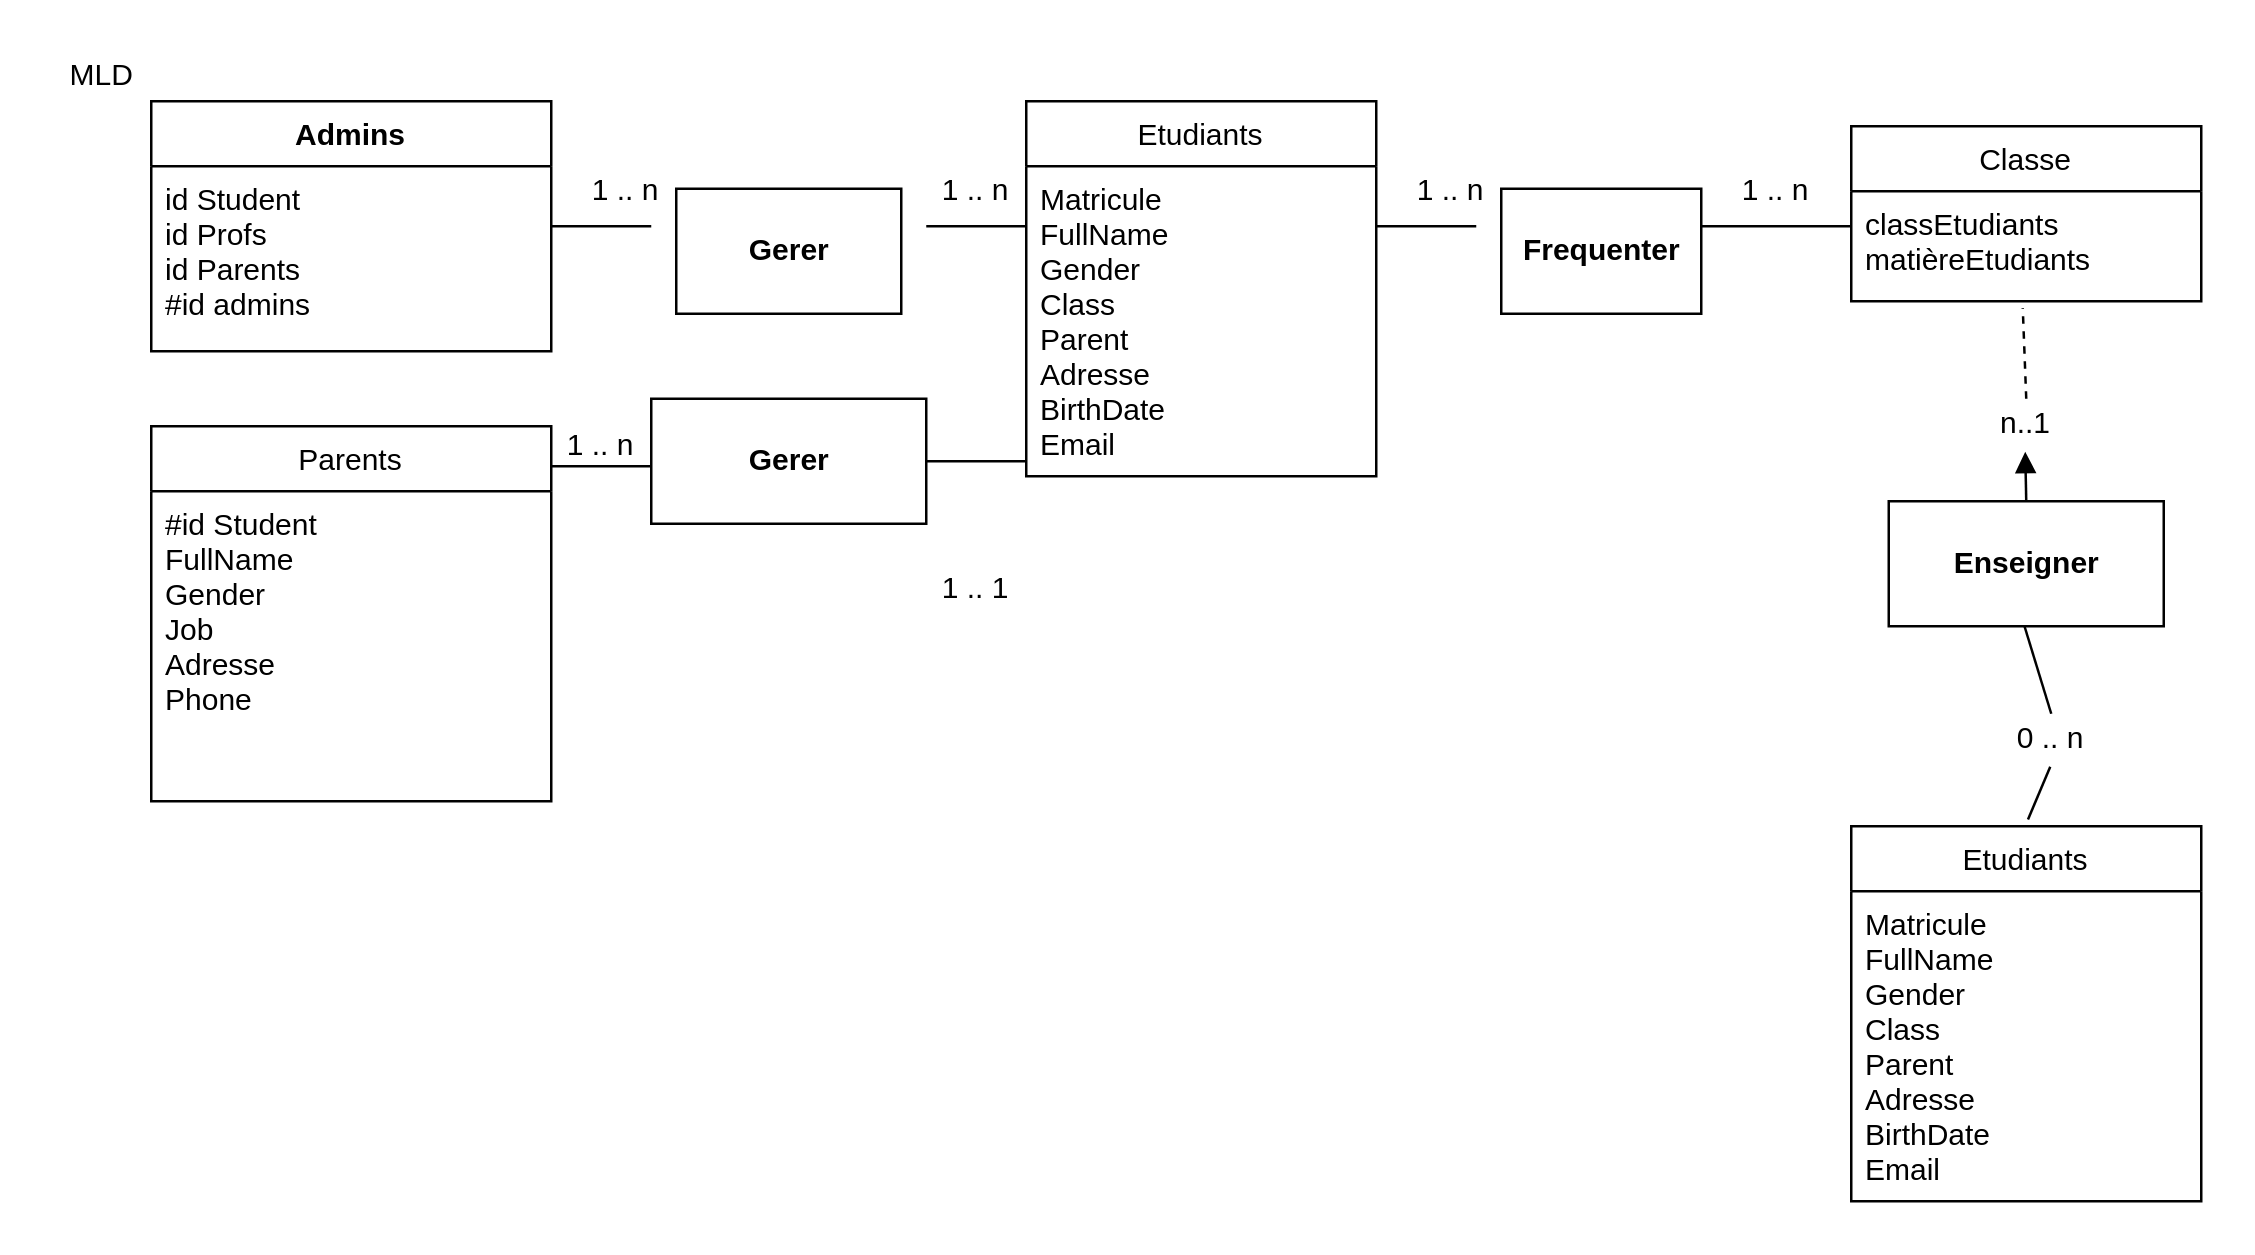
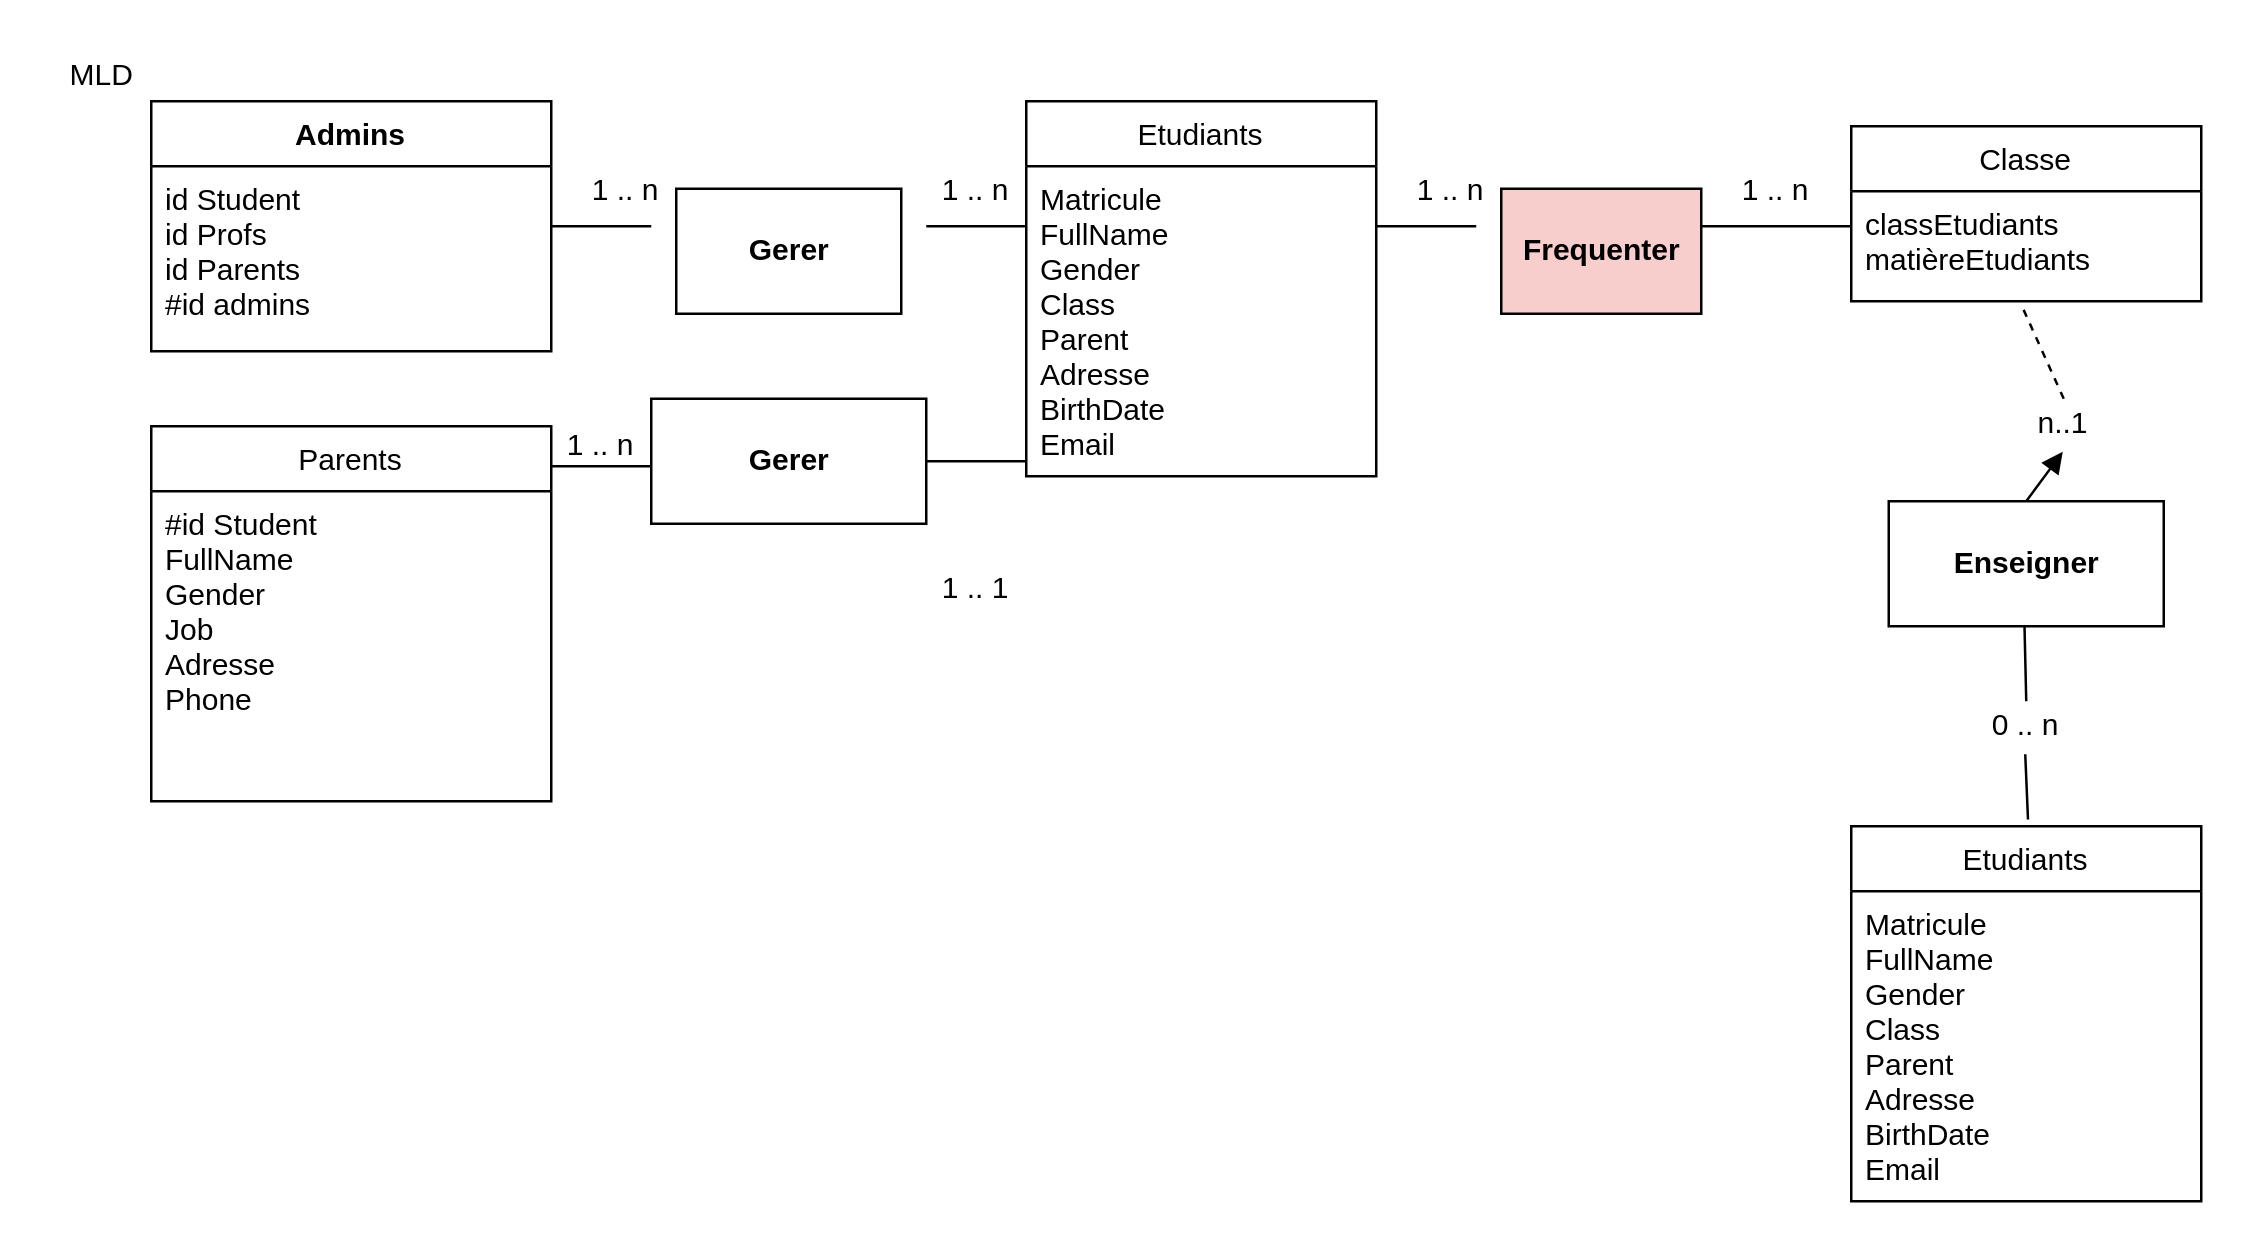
- <mxCell id="14" value="&lt;b&gt;Frequenter&lt;/b&gt;" style="html=1;" vertex="1" parent="1"><mxGeometry x="600" y="75" width="80" height="50" as="geometry" /></mxCell>
+ <mxCell id="14" value="&lt;b&gt;Frequenter&lt;/b&gt;" style="html=1;fillColor=#f8cecc;" vertex="1" parent="1"><mxGeometry x="600" y="75" width="80" height="50" as="geometry" /></mxCell>
- <mxCell id="28" value="n..1" style="text;html=1;strokeColor=none;fillColor=none;align=center;verticalAlign=middle;whiteSpace=wrap;rounded=0;" vertex="1" parent="1"><mxGeometry x="790" y="159" width="40" height="20" as="geometry" /></mxCell>
+ <mxCell id="28" value="n..1" style="text;html=1;strokeColor=none;fillColor=none;align=center;verticalAlign=middle;whiteSpace=wrap;rounded=0;" vertex="1" parent="1"><mxGeometry x="805" y="159" width="40" height="20" as="geometry" /></mxCell>
- <mxCell id="31" value="0 .. n" style="text;html=1;strokeColor=none;fillColor=none;align=center;verticalAlign=middle;whiteSpace=wrap;rounded=0;" vertex="1" parent="1"><mxGeometry x="800" y="285" width="40" height="20" as="geometry" /></mxCell>
+ <mxCell id="31" value="0 .. n" style="text;html=1;strokeColor=none;fillColor=none;align=center;verticalAlign=middle;whiteSpace=wrap;rounded=0;" vertex="1" parent="1"><mxGeometry x="790" y="280" width="40" height="20" as="geometry" /></mxCell>
